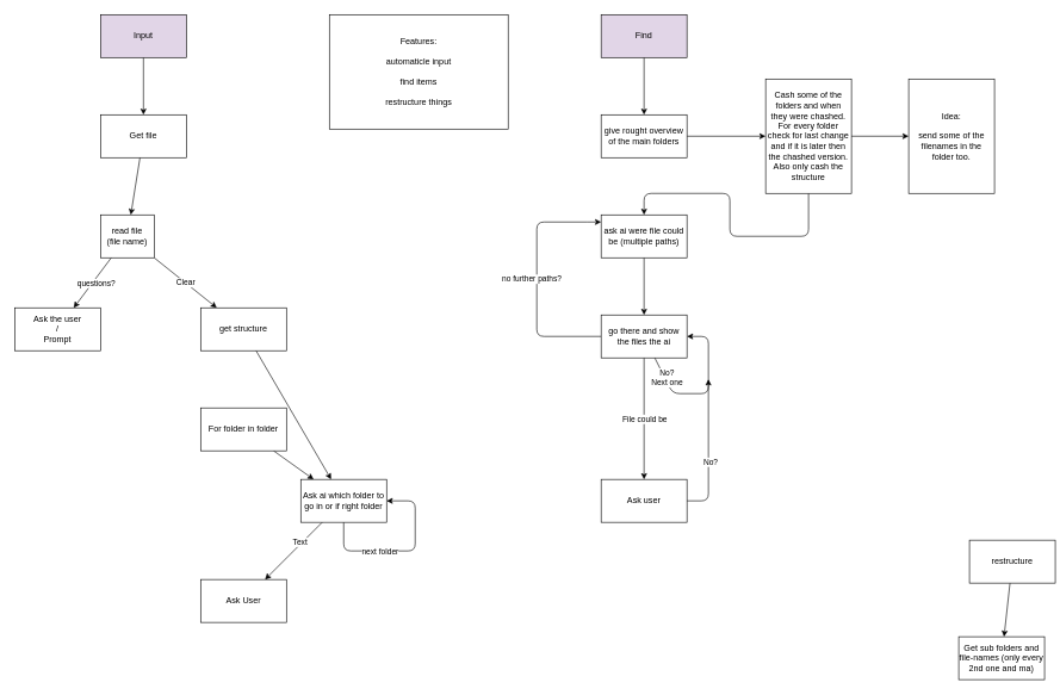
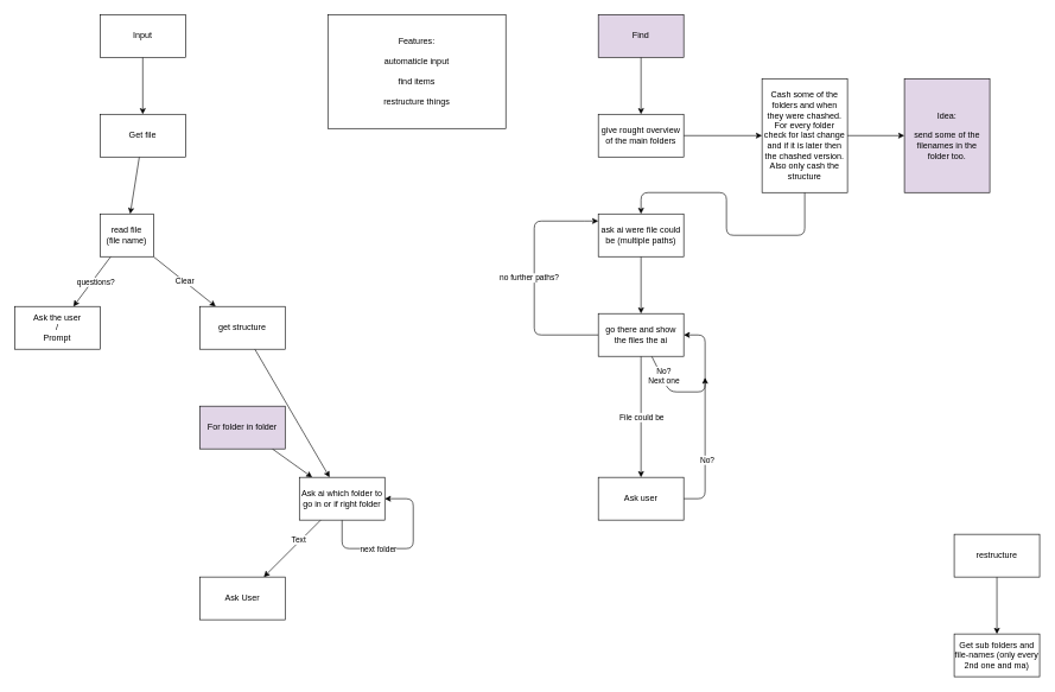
- <mxCell id="3" value="Input" style="whiteSpace=wrap;html=1;fillColor=#e1d5e7;" vertex="1" parent="1"><mxGeometry x="140" y="20" width="120" height="60" as="geometry" /></mxCell>
+ <mxCell id="3" value="Input" style="whiteSpace=wrap;html=1;" vertex="1" parent="1"><mxGeometry x="140" y="20" width="120" height="60" as="geometry" /></mxCell>
- <mxCell id="42" value="Idea:&lt;br&gt;&lt;br&gt;&lt;div&gt;send some of the filenames in the folde&lt;span style=&quot;color: rgb(0, 0, 0); background-color: transparent;&quot;&gt;r&lt;/span&gt;&lt;span style=&quot;color: rgb(0, 0, 0); background-color: transparent;&quot;&gt;&amp;nbsp;too.&lt;/span&gt;&lt;/div&gt;" style="whiteSpace=wrap;html=1;" vertex="1" parent="1"><mxGeometry x="1270" y="110" width="120" height="160" as="geometry" /></mxCell>
+ <mxCell id="42" value="Idea:&lt;br&gt;&lt;br&gt;&lt;div&gt;send some of the filenames in the folde&lt;span style=&quot;color: rgb(0, 0, 0); background-color: transparent;&quot;&gt;r&lt;/span&gt;&lt;span style=&quot;color: rgb(0, 0, 0); background-color: transparent;&quot;&gt;&amp;nbsp;too.&lt;/span&gt;&lt;/div&gt;" style="whiteSpace=wrap;html=1;fillColor=#e1d5e7;" vertex="1" parent="1"><mxGeometry x="1270" y="110" width="120" height="160" as="geometry" /></mxCell>
- <mxCell id="16" value="For folder in folder" style="whiteSpace=wrap;html=1;" vertex="1" parent="1"><mxGeometry x="280" y="570" width="120" height="60" as="geometry" /></mxCell>
+ <mxCell id="16" value="For folder in folder" style="whiteSpace=wrap;html=1;fillColor=#e1d5e7;" vertex="1" parent="1"><mxGeometry x="280" y="570" width="120" height="60" as="geometry" /></mxCell>
- <mxCell id="44" value="&lt;span style=&quot;color: rgb(0, 0, 0);&quot;&gt;rest&lt;/span&gt;&lt;span style=&quot;color: rgb(0, 0, 0);&quot;&gt;ructu&lt;/span&gt;&lt;span style=&quot;color: rgb(0, 0, 0);&quot;&gt;re&lt;/span&gt;" style="whiteSpace=wrap;html=1;" vertex="1" parent="1"><mxGeometry x="1355" y="755" width="120" height="60" as="geometry" /></mxCell>
+ <mxCell id="44" value="&lt;span style=&quot;color: rgb(0, 0, 0);&quot;&gt;rest&lt;/span&gt;&lt;span style=&quot;color: rgb(0, 0, 0);&quot;&gt;ructu&lt;/span&gt;&lt;span style=&quot;color: rgb(0, 0, 0);&quot;&gt;re&lt;/span&gt;" style="whiteSpace=wrap;html=1;" vertex="1" parent="1"><mxGeometry x="1340" y="750" width="120" height="60" as="geometry" /></mxCell>
